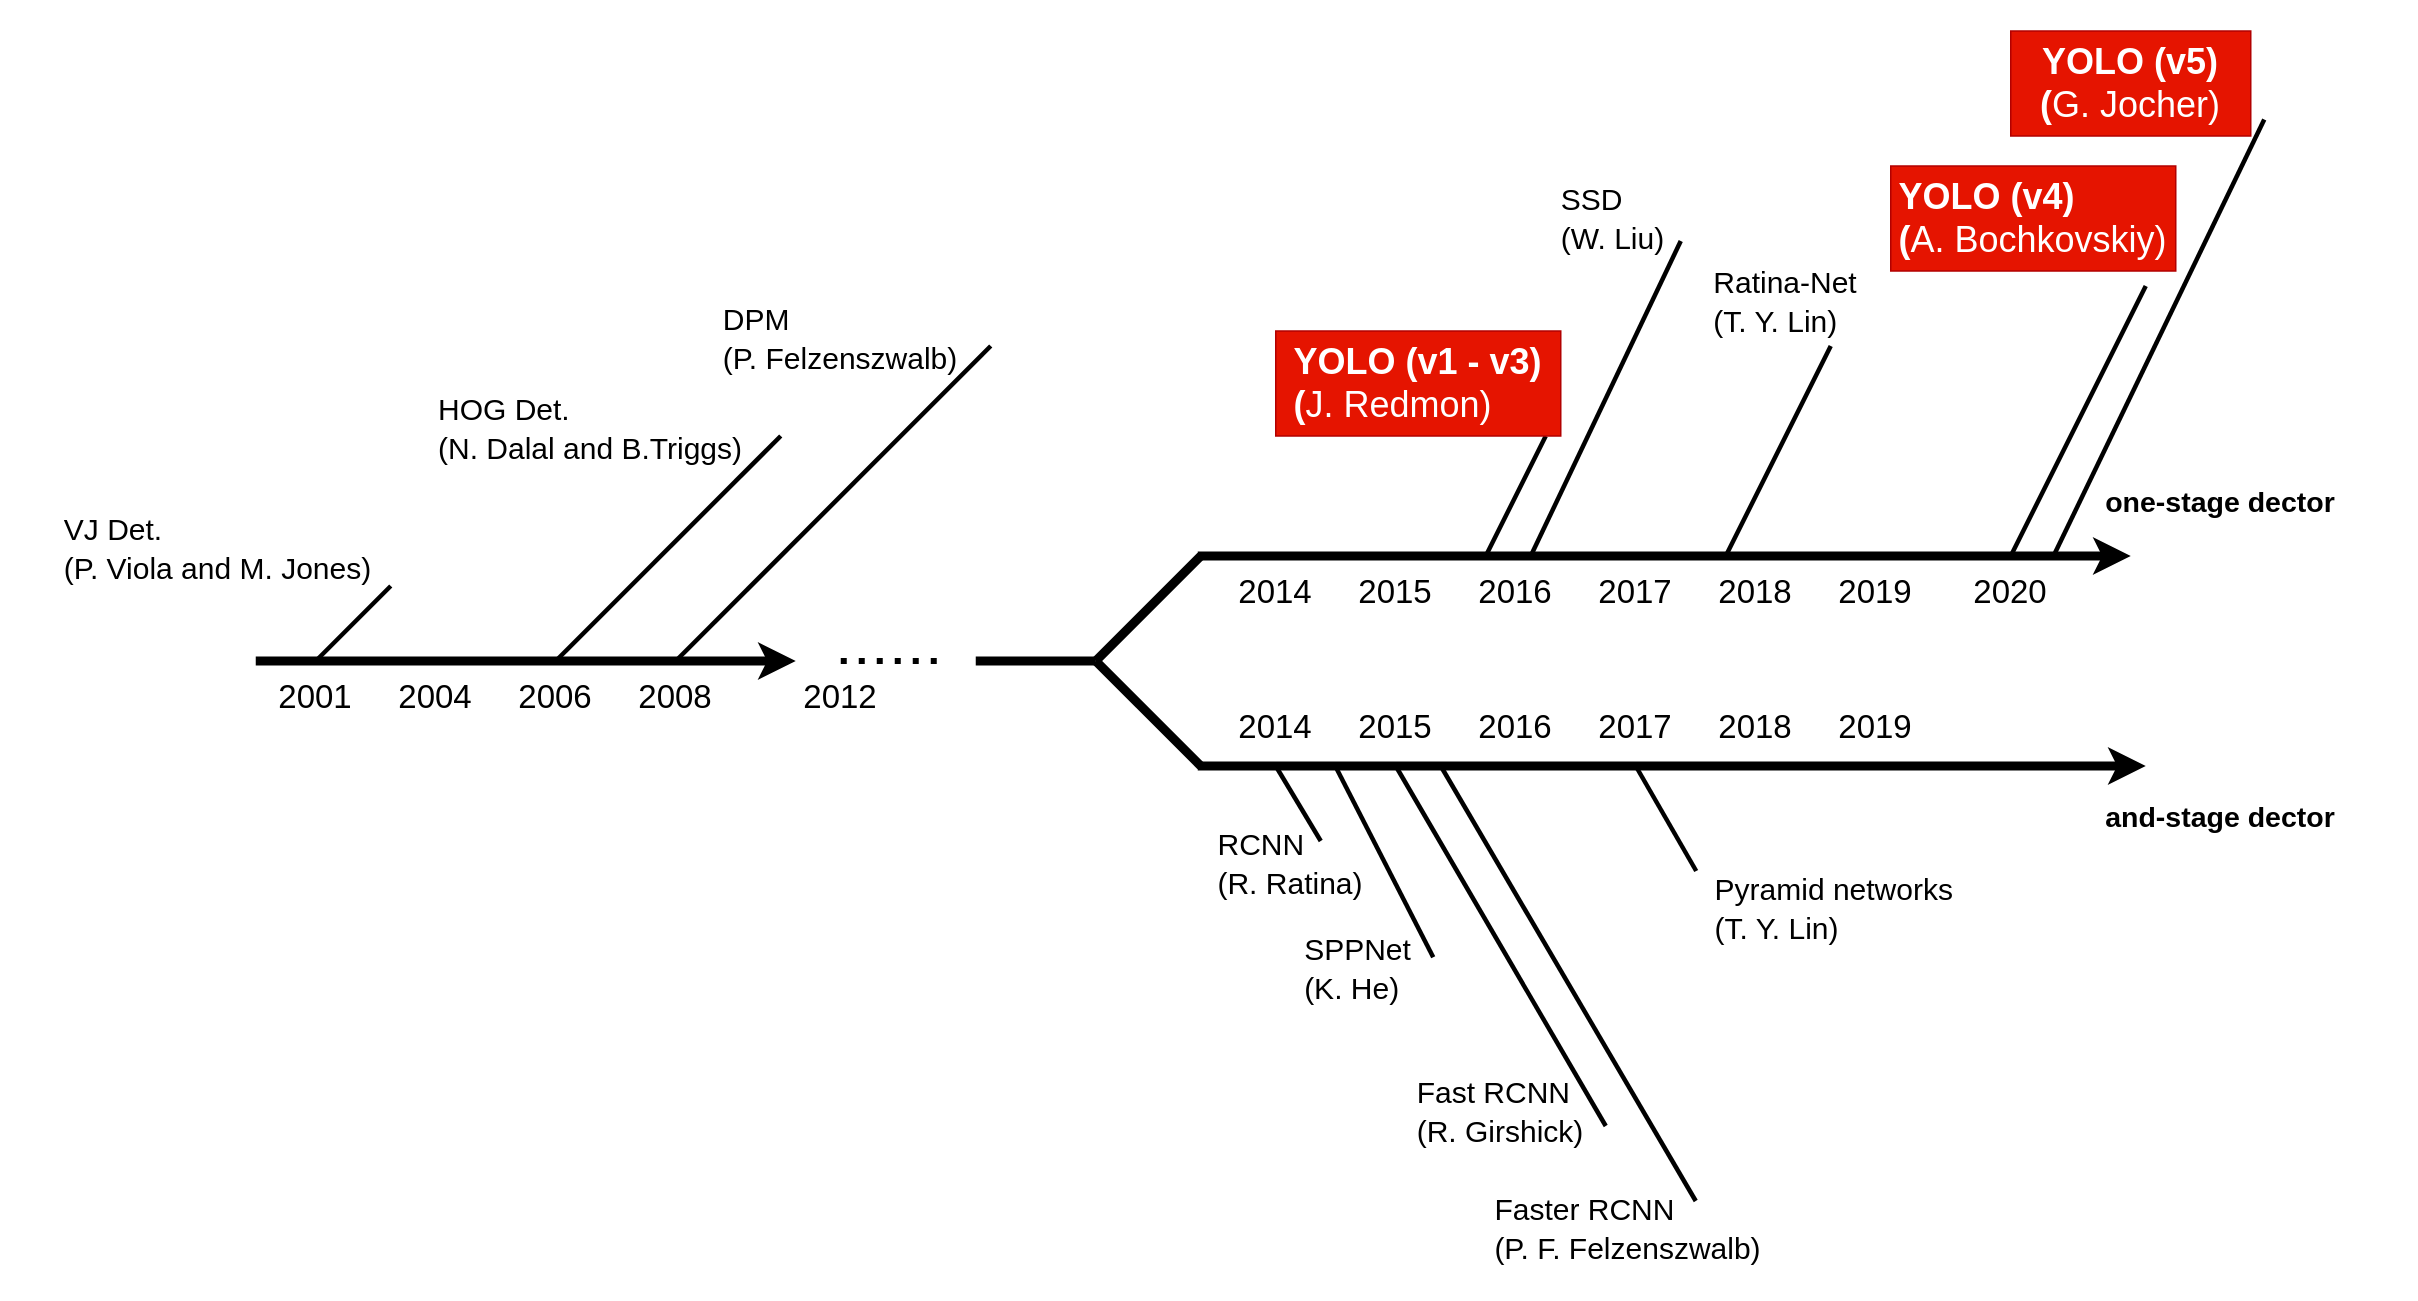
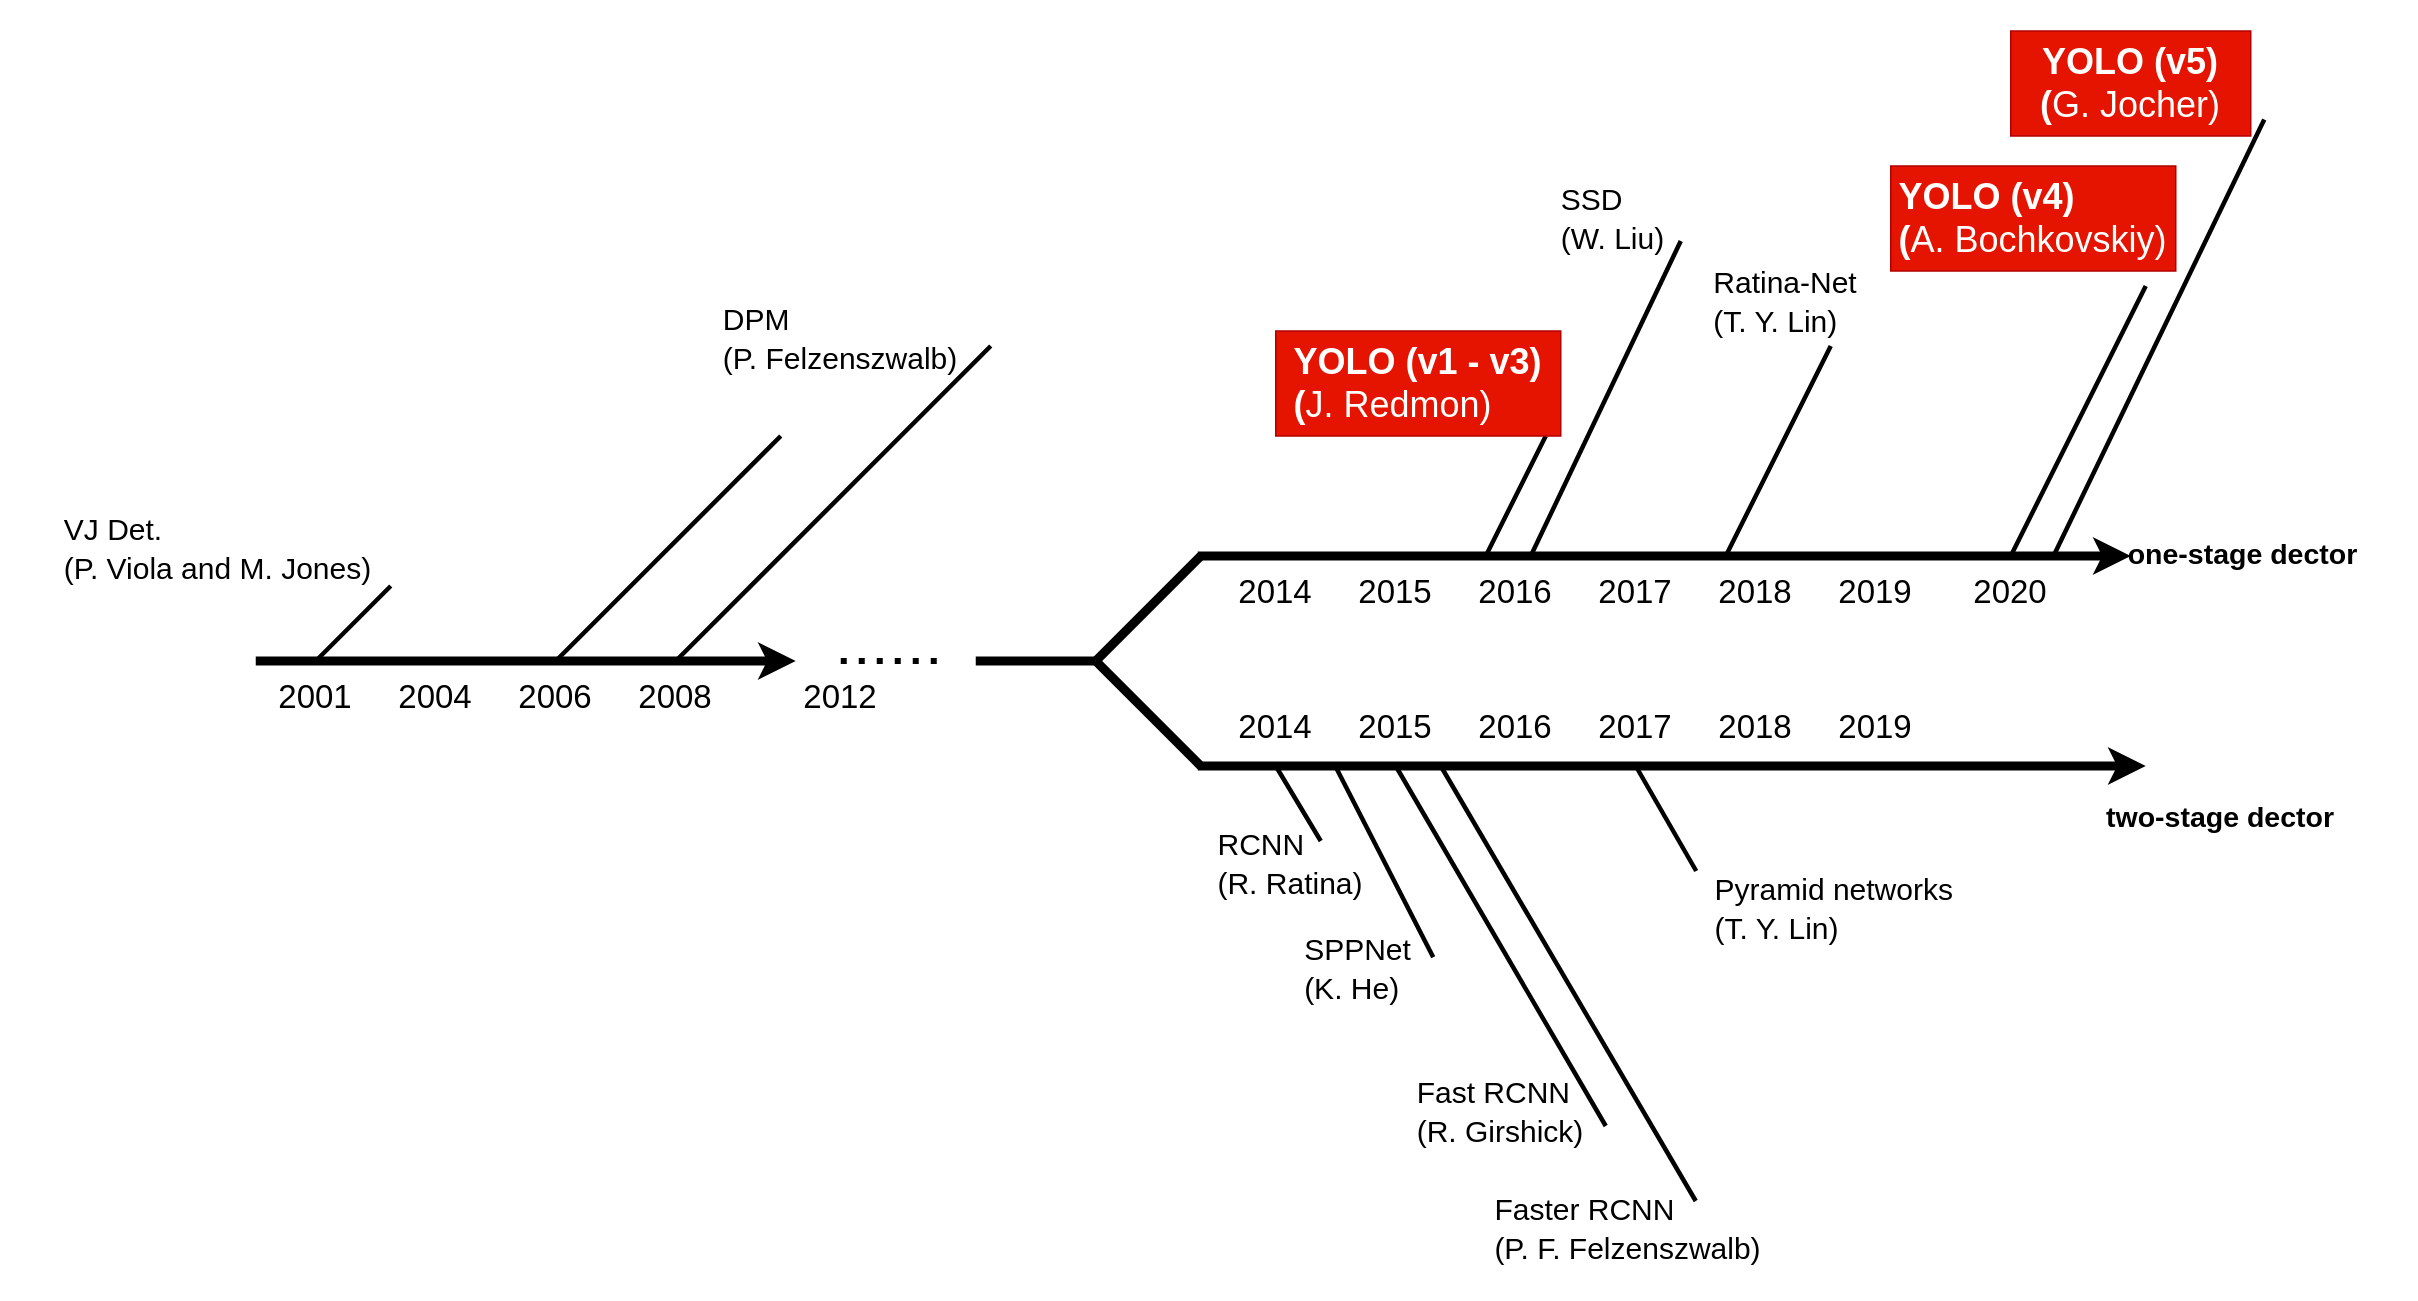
- <mxCell id="18" value="&lt;div&gt;&lt;span style=&quot;font-size: 20px&quot;&gt;HOG Det.&lt;/span&gt;&lt;/div&gt;&lt;font style=&quot;font-size: 20px&quot;&gt;&lt;div&gt;&lt;span&gt;(N. Dalal and B.&lt;/span&gt;&lt;span&gt;Triggs)&lt;/span&gt;&lt;/div&gt;&lt;/font&gt;" style="text;html=1;strokeColor=none;fillColor=none;align=left;verticalAlign=middle;whiteSpace=wrap;rounded=0;fontSize=22;" vertex="1" parent="1"><mxGeometry x="290" width="210" height="90" as="geometry" y="240" /></mxCell>
- <mxCell id="40" value="&lt;b&gt;&lt;font style=&quot;font-size: 19px&quot;&gt;one-stage dector&lt;/font&gt;&lt;/b&gt;" style="text;html=1;strokeColor=none;fillColor=none;align=center;verticalAlign=middle;whiteSpace=wrap;rounded=0;fontSize=15;" vertex="1" parent="1"><mxGeometry x="1370" y="320" width="220" height="30" as="geometry" /></mxCell>
+ <mxCell id="40" value="&lt;b&gt;&lt;font style=&quot;font-size: 19px&quot;&gt;one-stage dector&lt;/font&gt;&lt;/b&gt;" style="text;html=1;strokeColor=none;fillColor=none;align=center;verticalAlign=middle;whiteSpace=wrap;rounded=0;fontSize=15;" vertex="1" parent="1"><mxGeometry x="1385" y="355" width="220" height="30" as="geometry" /></mxCell>
- <mxCell id="41" value="&lt;b&gt;&lt;font style=&quot;font-size: 19px&quot;&gt;and-stage dector&lt;/font&gt;&lt;/b&gt;" style="text;html=1;strokeColor=none;fillColor=none;align=center;verticalAlign=middle;whiteSpace=wrap;rounded=0;fontSize=15;" vertex="1" parent="1"><mxGeometry x="1370" y="530" width="220" height="30" as="geometry" /></mxCell>
+ <mxCell id="41" value="&lt;b&gt;&lt;font style=&quot;font-size: 19px&quot;&gt;two-stage dector&lt;/font&gt;&lt;/b&gt;" style="text;html=1;strokeColor=none;fillColor=none;align=center;verticalAlign=middle;whiteSpace=wrap;rounded=0;fontSize=15;" vertex="1" parent="1"><mxGeometry x="1370" y="530" width="220" height="30" as="geometry" /></mxCell>
